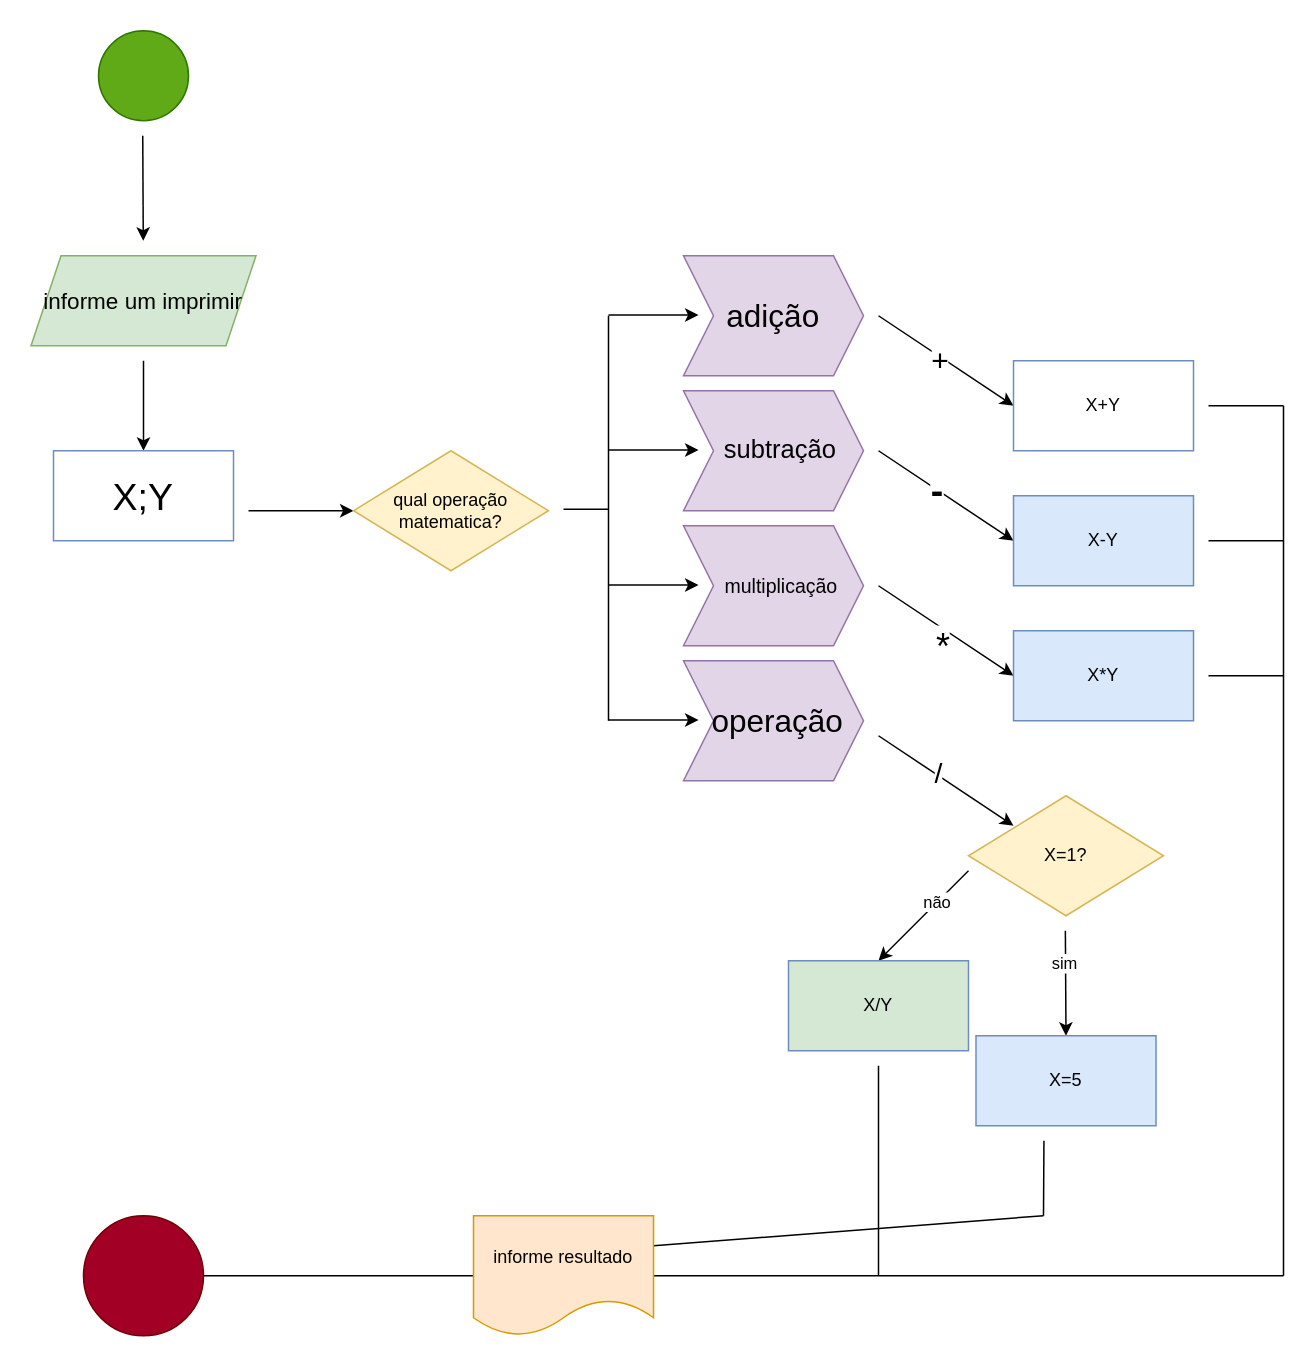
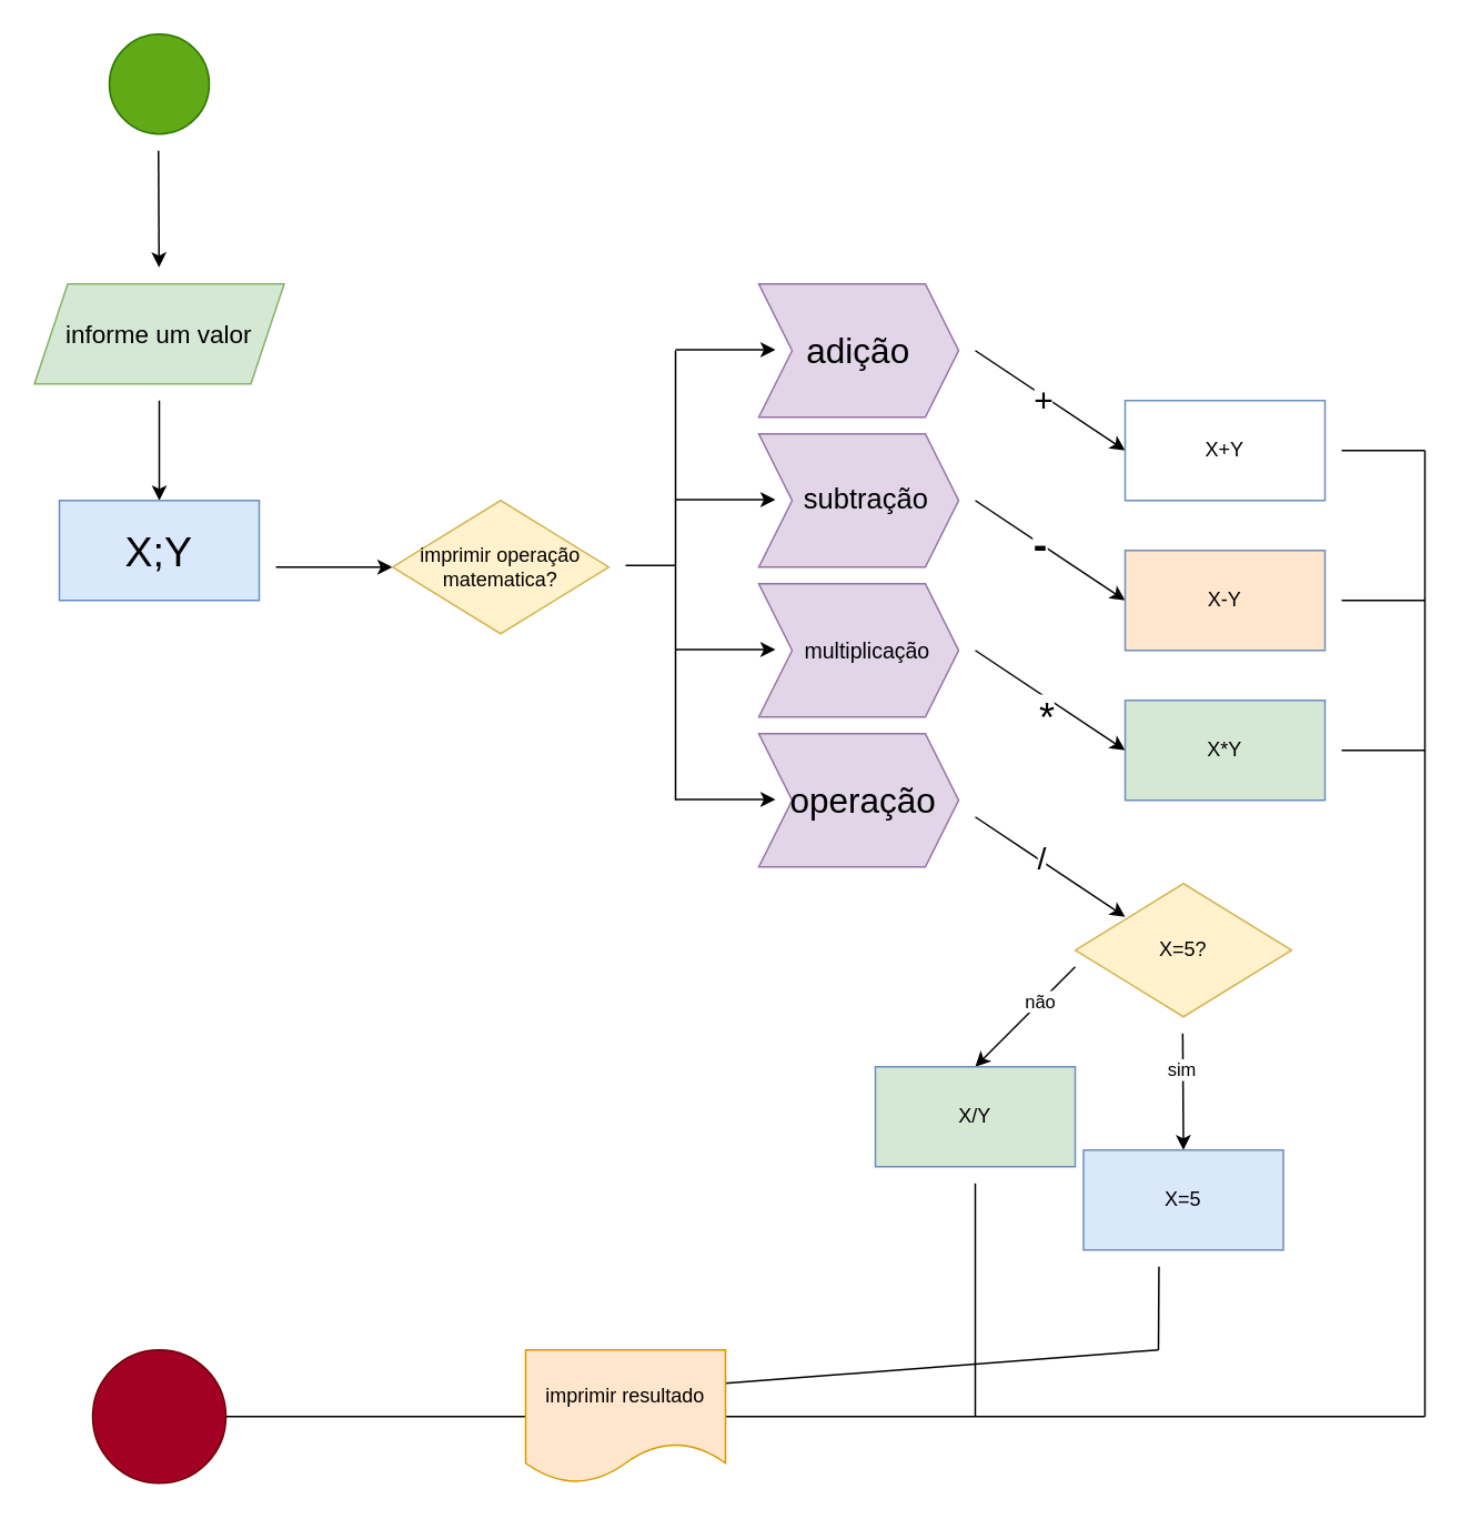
- <mxCell id="18" value="informe um imprimir" style="shape=parallelogram;perimeter=parallelogramPerimeter;whiteSpace=wrap;html=1;fixedSize=1;fontSize=15;fillColor=#d5e8d4;strokeColor=#82b366;" vertex="1" parent="1"><mxGeometry x="20" y="170" width="150" height="60" as="geometry" /></mxCell>
+ <mxCell id="18" value="informe um valor" style="shape=parallelogram;perimeter=parallelogramPerimeter;whiteSpace=wrap;html=1;fixedSize=1;fontSize=15;fillColor=#d5e8d4;strokeColor=#82b366;" vertex="1" parent="1"><mxGeometry x="20" y="170" width="150" height="60" as="geometry" /></mxCell>
- <mxCell id="4" value="X;Y" style="rounded=0;whiteSpace=wrap;html=1;fillColor=#ffffff;strokeColor=#6c8ebf;fontSize=25;" vertex="1" parent="1"><mxGeometry x="35" y="300" width="120" height="60" as="geometry" /></mxCell>
+ <mxCell id="4" value="X;Y" style="rounded=0;whiteSpace=wrap;html=1;fillColor=#dae8fc;strokeColor=#6c8ebf;fontSize=25;" vertex="1" parent="1"><mxGeometry x="35" y="300" width="120" height="60" as="geometry" /></mxCell>
- <mxCell id="6" value="qual operação matematica?" style="rhombus;whiteSpace=wrap;html=1;fillColor=#fff2cc;strokeColor=#d6b656;" vertex="1" parent="1"><mxGeometry x="235" y="300" width="130" height="80" as="geometry" /></mxCell>
+ <mxCell id="6" value="imprimir operação matematica?" style="rhombus;whiteSpace=wrap;html=1;fillColor=#fff2cc;strokeColor=#d6b656;" vertex="1" parent="1"><mxGeometry x="235" y="300" width="130" height="80" as="geometry" /></mxCell>
- <mxCell id="28" value="X-Y" style="rounded=0;whiteSpace=wrap;html=1;fillColor=#dae8fc;strokeColor=#6c8ebf;" vertex="1" parent="1"><mxGeometry x="675" y="330" width="120" height="60" as="geometry" /></mxCell>
+ <mxCell id="28" value="X-Y" style="rounded=0;whiteSpace=wrap;html=1;fillColor=#ffe6cc;strokeColor=#6c8ebf;" vertex="1" parent="1"><mxGeometry x="675" y="330" width="120" height="60" as="geometry" /></mxCell>
- <mxCell id="29" value="X*Y" style="rounded=0;whiteSpace=wrap;html=1;fillColor=#dae8fc;strokeColor=#6c8ebf;" vertex="1" parent="1"><mxGeometry x="675" y="420" width="120" height="60" as="geometry" /></mxCell>
+ <mxCell id="29" value="X*Y" style="rounded=0;whiteSpace=wrap;html=1;fillColor=#d5e8d4;strokeColor=#6c8ebf;" vertex="1" parent="1"><mxGeometry x="675" y="420" width="120" height="60" as="geometry" /></mxCell>
- <mxCell id="34" value="X=1?" style="rhombus;whiteSpace=wrap;html=1;fillColor=#fff2cc;strokeColor=#d6b656;" vertex="1" parent="1"><mxGeometry x="645" y="530" width="130" height="80" as="geometry" /></mxCell>
+ <mxCell id="34" value="X=5?" style="rhombus;whiteSpace=wrap;html=1;fillColor=#fff2cc;strokeColor=#d6b656;" vertex="1" parent="1"><mxGeometry x="645" y="530" width="130" height="80" as="geometry" /></mxCell>
- <mxCell id="49" value="informe resultado" style="shape=document;whiteSpace=wrap;html=1;boundedLbl=1;fillColor=#ffe6cc;strokeColor=#d79b00;" vertex="1" parent="1"><mxGeometry x="315" y="810" width="120" height="80" as="geometry" /></mxCell>
+ <mxCell id="49" value="imprimir resultado" style="shape=document;whiteSpace=wrap;html=1;boundedLbl=1;fillColor=#ffe6cc;strokeColor=#d79b00;" vertex="1" parent="1"><mxGeometry x="315" y="810" width="120" height="80" as="geometry" /></mxCell>
